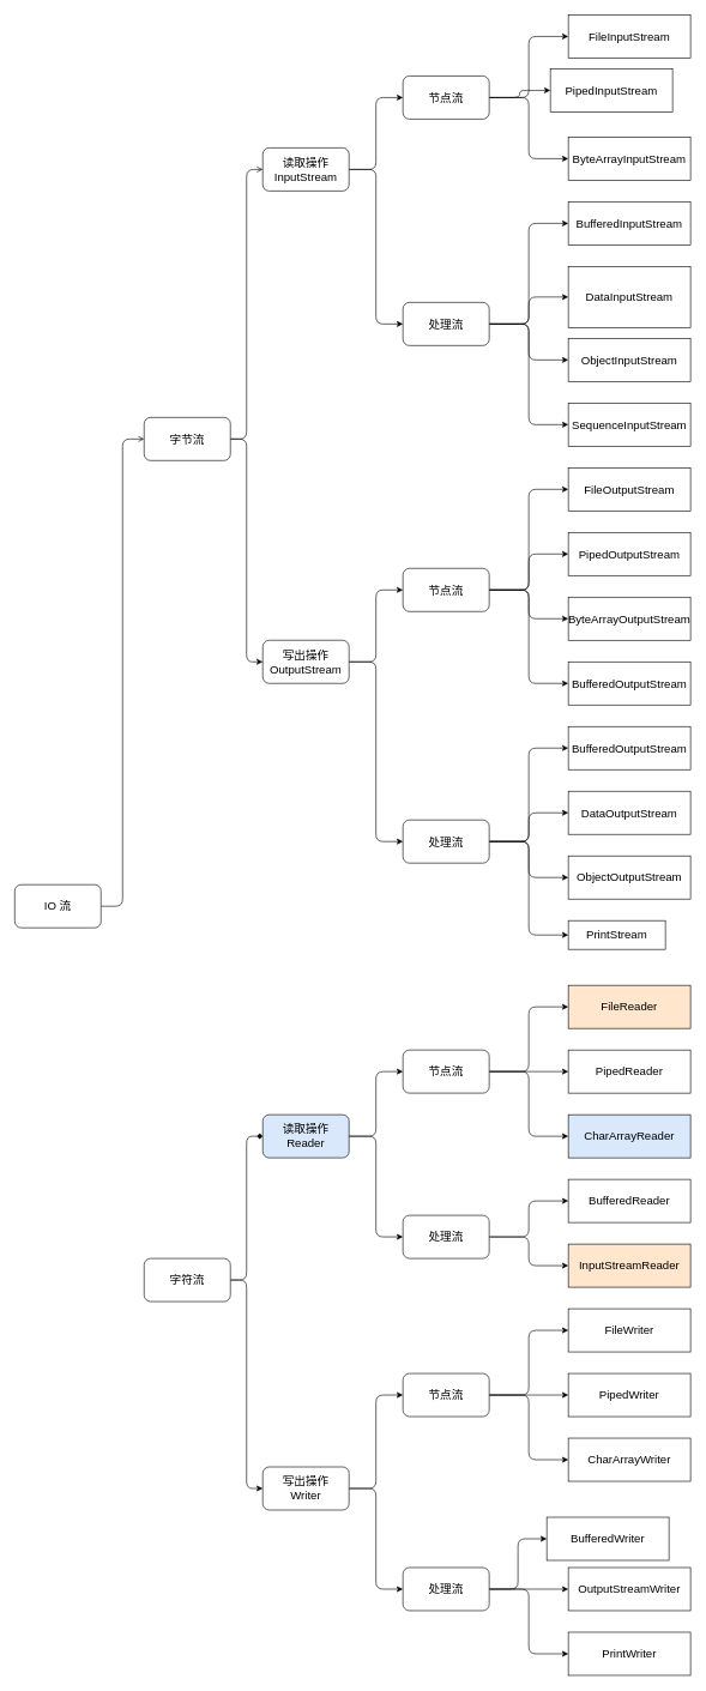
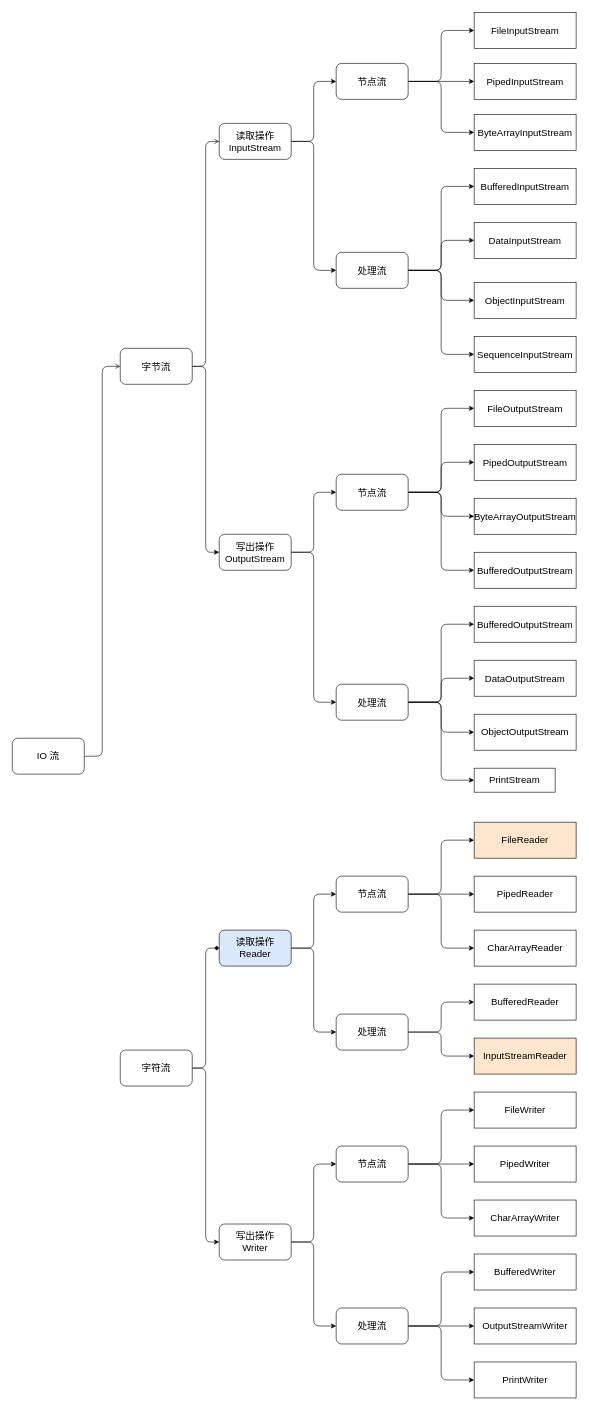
- <mxCell id="58" value="PipedInputStream" style="rounded=0;whiteSpace=wrap;html=1;fontSize=16;" parent="1" vertex="1"><mxGeometry x="765" y="95" width="170" height="60" as="geometry" /></mxCell>
+ <mxCell id="58" value="PipedInputStream" style="rounded=0;whiteSpace=wrap;html=1;fontSize=16;" parent="1" vertex="1"><mxGeometry x="790" y="105" width="170" height="60" as="geometry" /></mxCell>
- <mxCell id="60" value="DataInputStream" style="rounded=0;whiteSpace=wrap;html=1;fontSize=16;" vertex="1" parent="1"><mxGeometry x="790" y="370" width="170" height="85" as="geometry" /></mxCell>
+ <mxCell id="60" value="DataInputStream" style="rounded=0;whiteSpace=wrap;html=1;fontSize=16;" vertex="1" parent="1"><mxGeometry x="790" y="370" width="170" height="60" as="geometry" /></mxCell>
- <mxCell id="73" value="CharArrayReader" style="rounded=0;whiteSpace=wrap;html=1;fontSize=16;fillColor=#dae8fc;" vertex="1" parent="1"><mxGeometry x="790" y="1550" width="170" height="60" as="geometry" /></mxCell>
+ <mxCell id="73" value="CharArrayReader" style="rounded=0;whiteSpace=wrap;html=1;fontSize=16;" vertex="1" parent="1"><mxGeometry x="790" y="1550" width="170" height="60" as="geometry" /></mxCell>
- <mxCell id="79" value="BufferedWriter" style="rounded=0;whiteSpace=wrap;html=1;fontSize=16;" vertex="1" parent="1"><mxGeometry x="760" y="2110" width="170" height="60" as="geometry" /></mxCell>
+ <mxCell id="79" value="BufferedWriter" style="rounded=0;whiteSpace=wrap;html=1;fontSize=16;" vertex="1" parent="1"><mxGeometry x="790" y="2090" width="170" height="60" as="geometry" /></mxCell>
